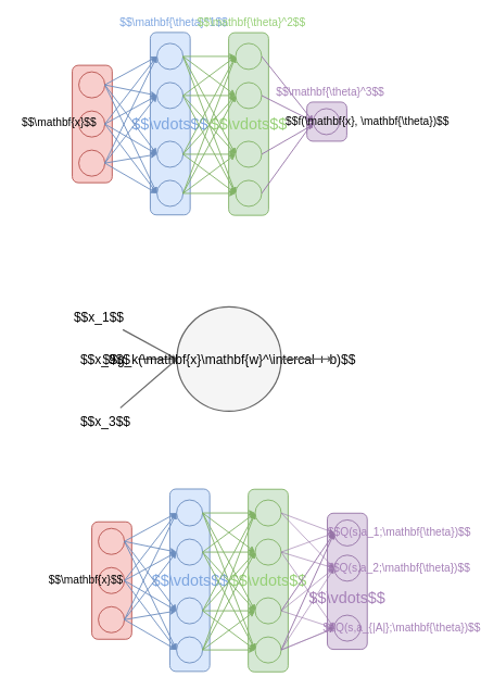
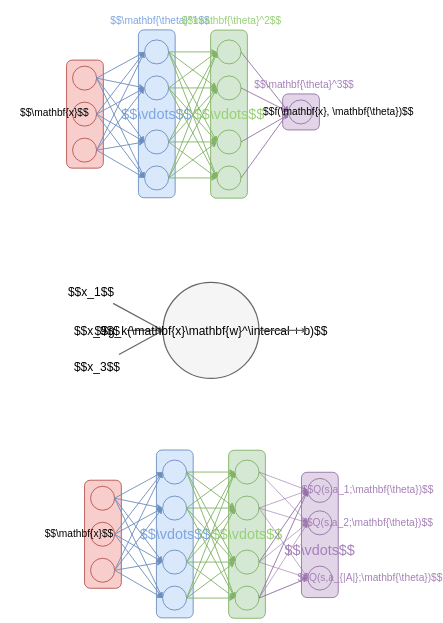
- <mxCell id="63" value="$$x_3$$" style="text;html=1;align=center;verticalAlign=middle;resizable=0;points=[];autosize=1;strokeColor=none;fillColor=none;fontSize=20;" parent="1" vertex="1"><mxGeometry x="111" y="625" width="100" height="40" as="geometry" /></mxCell>
+ <mxCell id="63" value="$$x_3$$" style="text;html=1;align=center;verticalAlign=middle;resizable=0;points=[];autosize=1;strokeColor=none;fillColor=none;fontSize=20;" parent="1" vertex="1"><mxGeometry x="111" y="590" width="100" height="40" as="geometry" /></mxCell>
